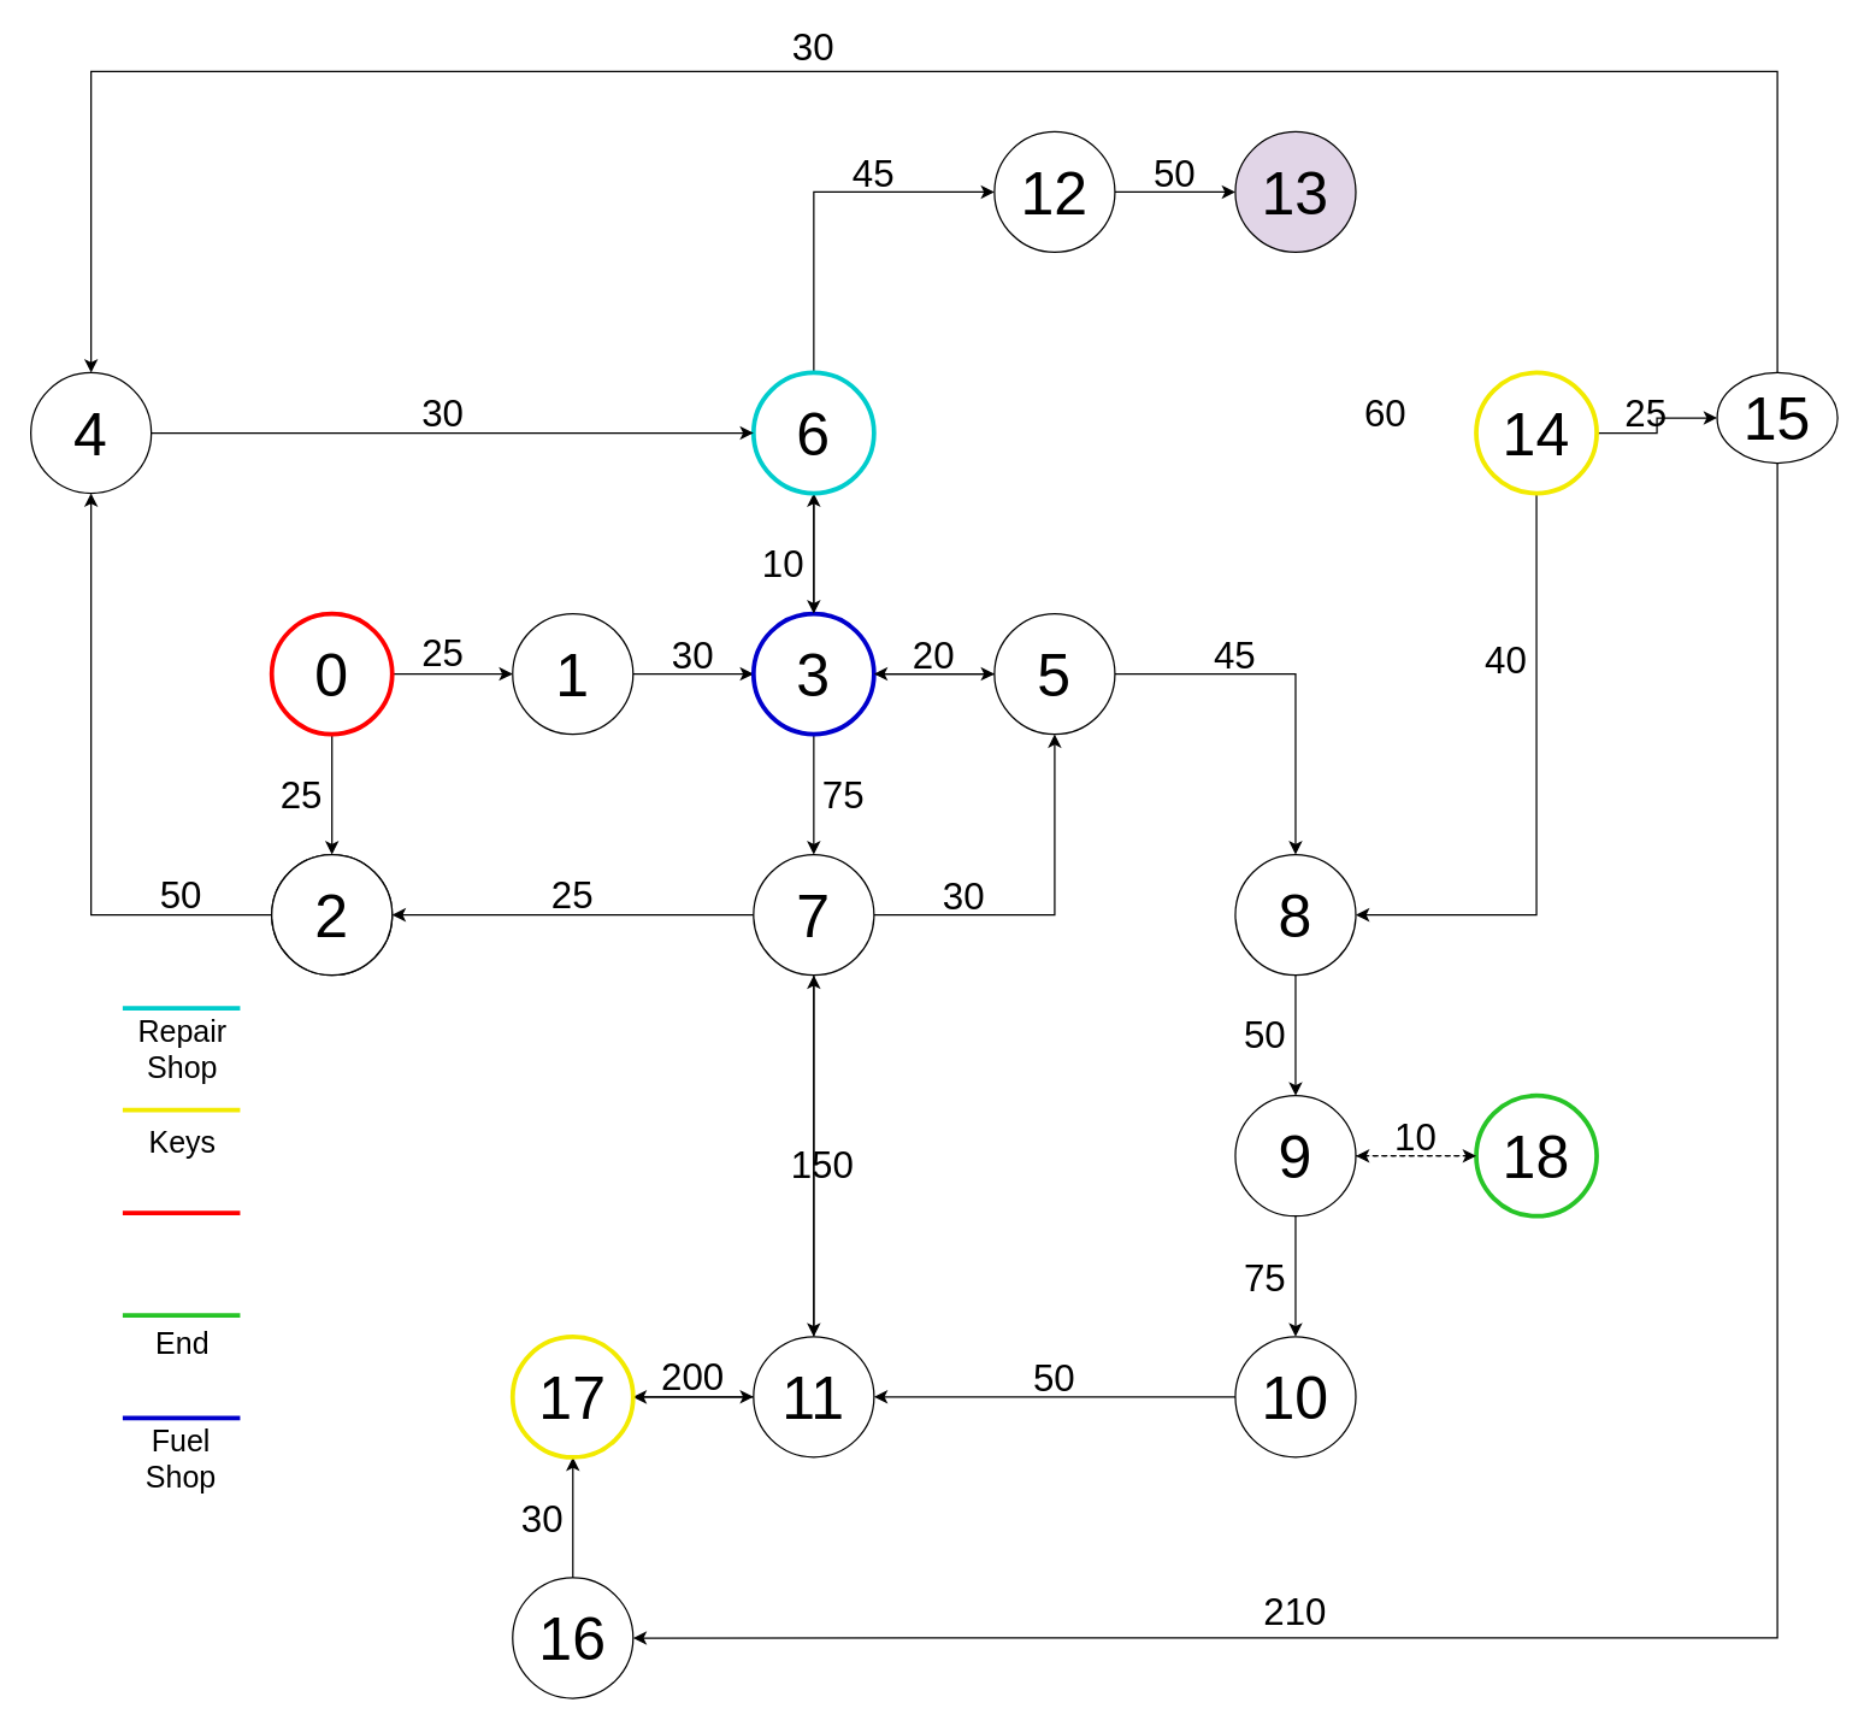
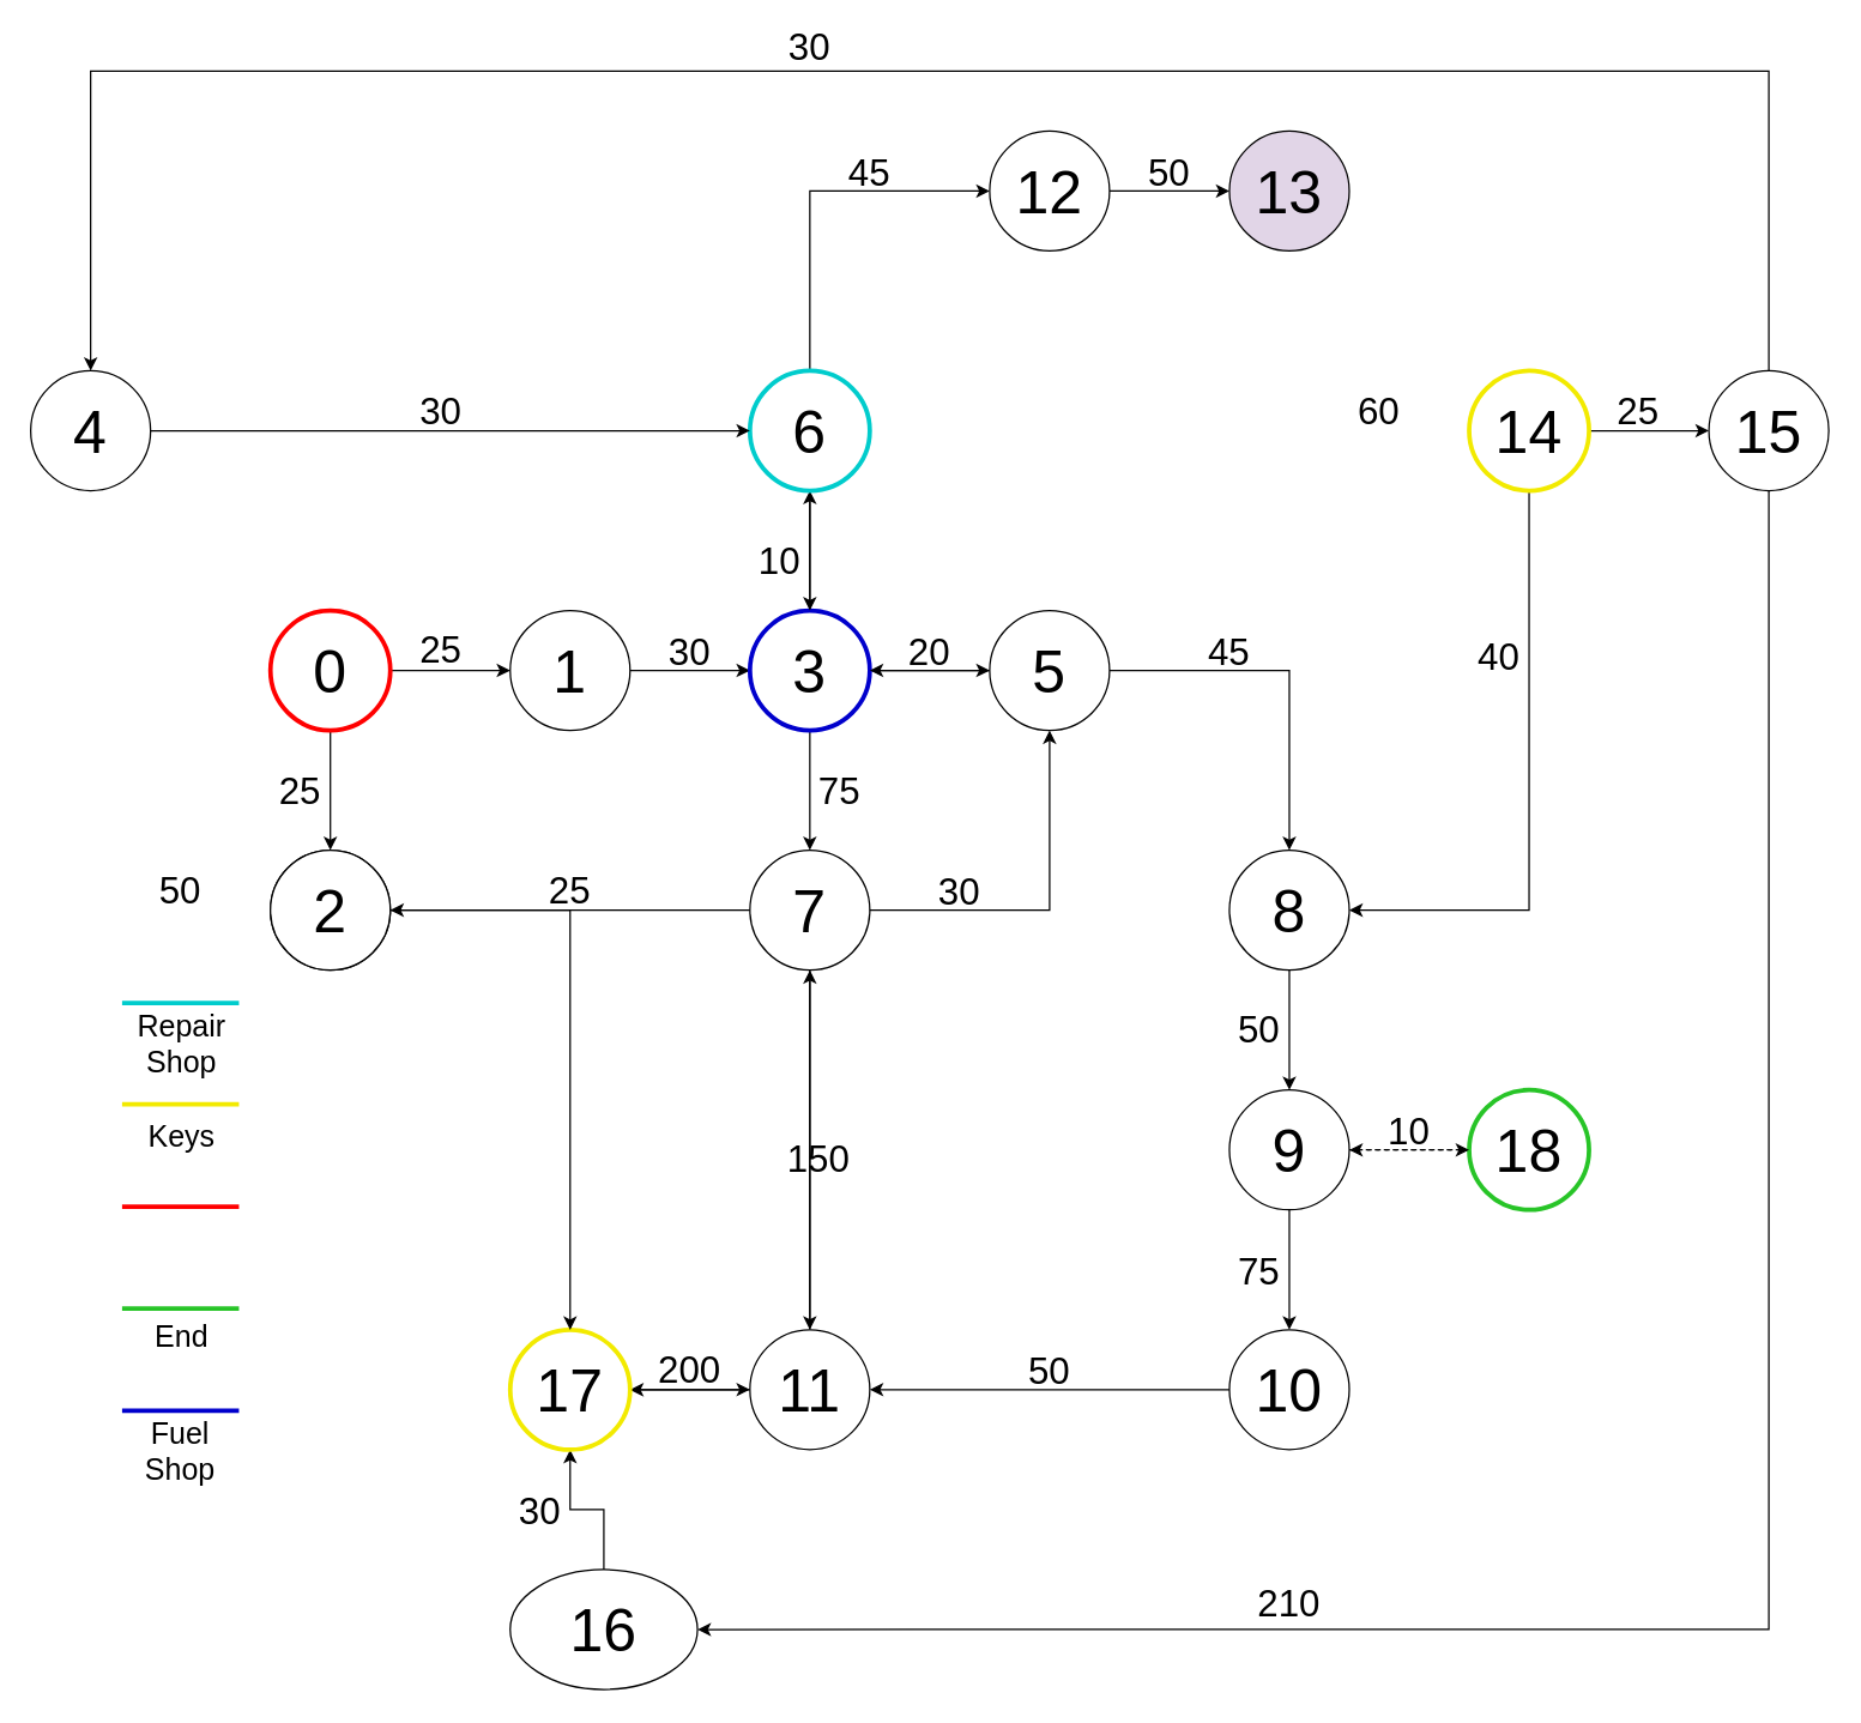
- <mxCell id="50" value="15" style="ellipse;whiteSpace=wrap;html=1;aspect=fixed;fontSize=40;" vertex="1" parent="1"><mxGeometry x="1140" y="247" width="80" height="60" as="geometry" /></mxCell>
+ <mxCell id="50" value="15" style="ellipse;whiteSpace=wrap;html=1;aspect=fixed;fontSize=40;" vertex="1" parent="1"><mxGeometry x="1140" y="247" width="80" height="80" as="geometry" /></mxCell>
- <mxCell id="43" style="edgeStyle=orthogonalEdgeStyle;rounded=0;orthogonalLoop=1;jettySize=auto;html=1;fontSize=19;" edge="1" parent="1" source="44" target="20"><mxGeometry relative="1" as="geometry" /></mxCell>
+ <mxCell id="43" style="edgeStyle=orthogonalEdgeStyle;rounded=0;orthogonalLoop=1;jettySize=auto;html=1;fontSize=19;" edge="1" parent="1" source="44" target="42"><mxGeometry relative="1" as="geometry" /></mxCell>
- <mxCell id="40" value="16" style="ellipse;whiteSpace=wrap;html=1;aspect=fixed;fontSize=40;" vertex="1" parent="1"><mxGeometry x="340" y="1047.138" width="80" height="80" as="geometry" /></mxCell>
+ <mxCell id="40" value="16" style="ellipse;whiteSpace=wrap;html=1;aspect=fixed;fontSize=40;" vertex="1" parent="1"><mxGeometry x="340" y="1047.138" width="125" height="80" as="geometry" /></mxCell>
